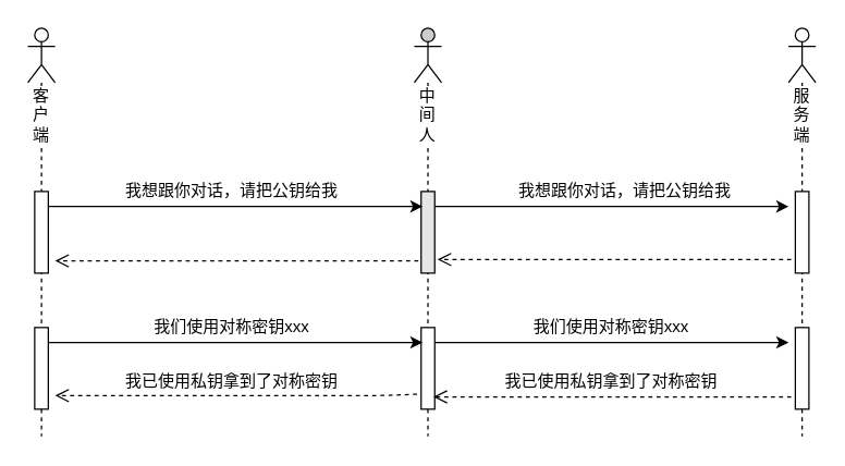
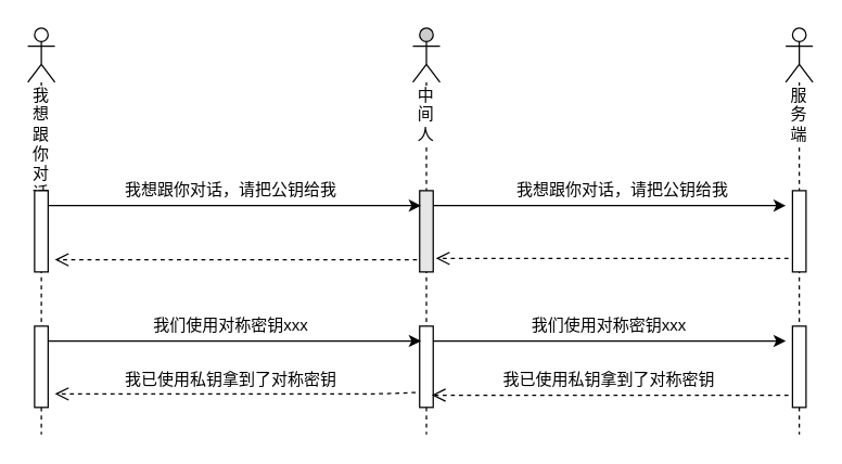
- <mxCell id="2" value="客户端" style="shape=umlLifeline;participant=umlActor;perimeter=lifelinePerimeter;whiteSpace=wrap;html=1;container=1;collapsible=0;recursiveResize=0;verticalAlign=top;spacingTop=36;labelBackgroundColor=#ffffff;outlineConnect=0;" vertex="1" parent="1"><mxGeometry x="20" y="20" width="20" height="300" as="geometry" /></mxCell>
+ <mxCell id="2" value="我想跟你对话" style="shape=umlLifeline;participant=umlActor;perimeter=lifelinePerimeter;whiteSpace=wrap;html=1;container=1;collapsible=0;recursiveResize=0;verticalAlign=top;spacingTop=36;labelBackgroundColor=#ffffff;outlineConnect=0;" vertex="1" parent="1"><mxGeometry x="20" y="20" width="20" height="300" as="geometry" /></mxCell>
